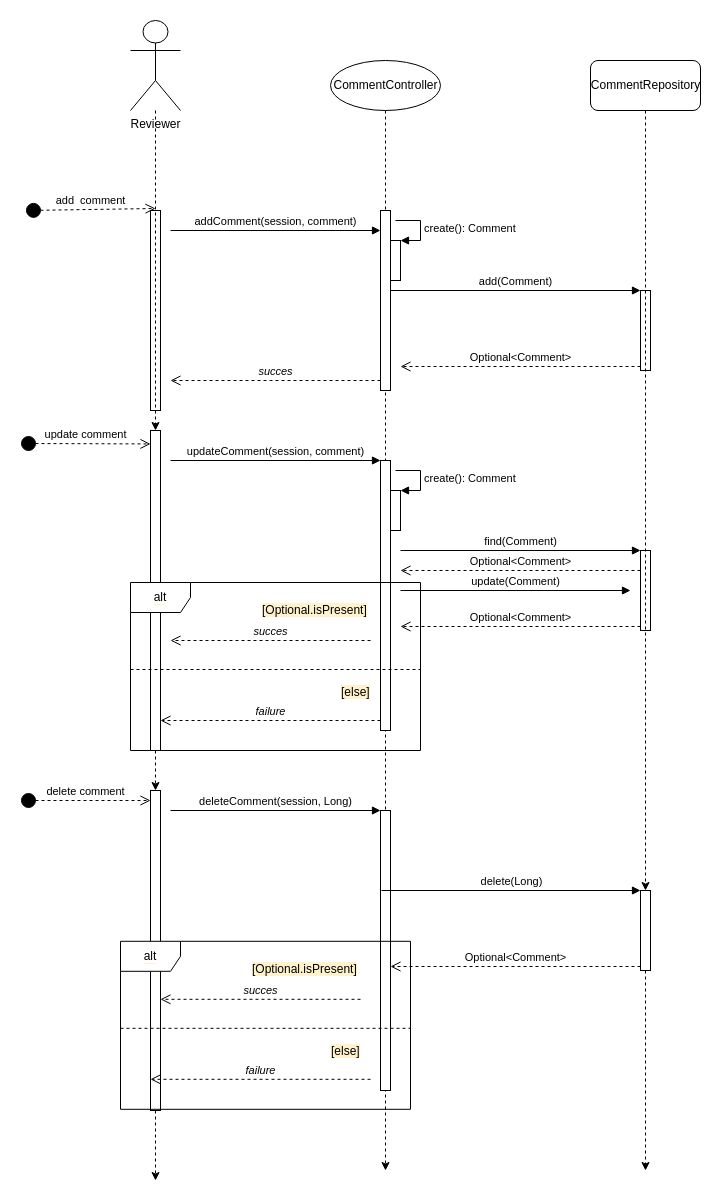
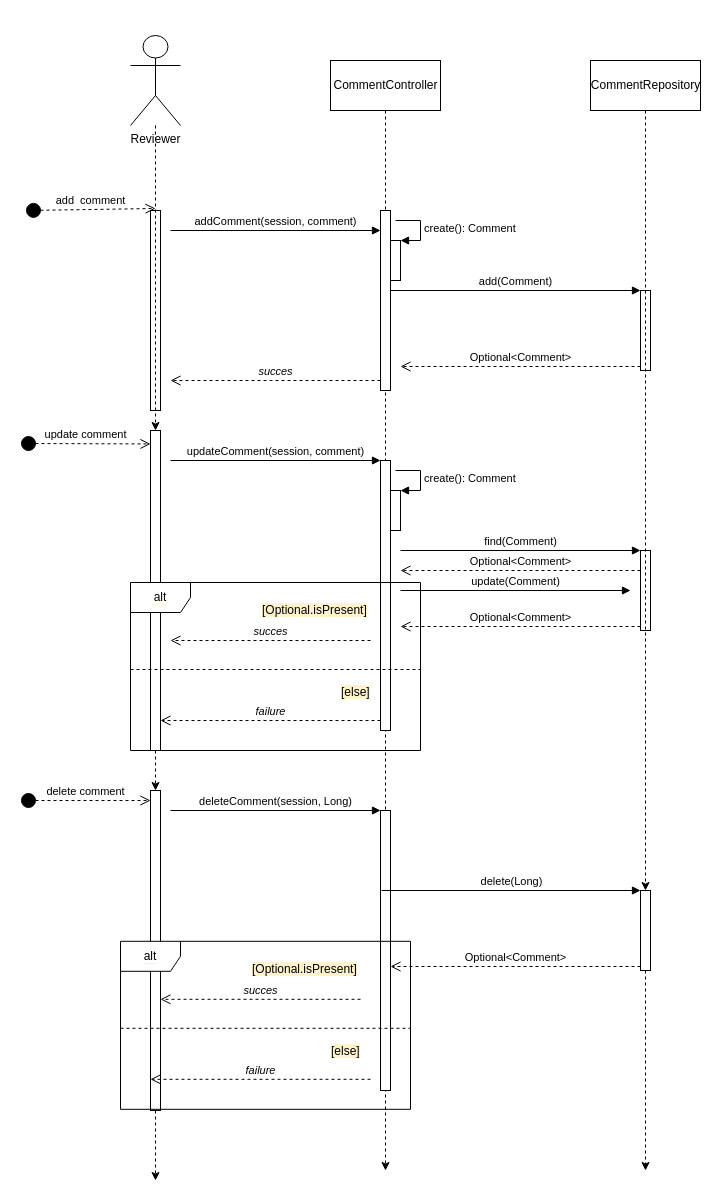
- <mxCell id="3" value="Reviewer" style="shape=umlActor;verticalLabelPosition=bottom;labelBackgroundColor=#ffffff;verticalAlign=top;html=1;outlineConnect=0;" vertex="1" parent="1"><mxGeometry x="130" y="20" width="50" height="90" as="geometry" /></mxCell>
+ <mxCell id="3" value="Reviewer" style="shape=umlActor;verticalLabelPosition=bottom;labelBackgroundColor=#ffffff;verticalAlign=top;html=1;outlineConnect=0;" vertex="1" parent="1"><mxGeometry x="130" y="35" width="50" height="90" as="geometry" /></mxCell>
- <mxCell id="7" value="CommentController" style="ellipse;html=1;" vertex="1" parent="1"><mxGeometry x="330" y="60" width="110" height="50" as="geometry" /></mxCell>
+ <mxCell id="7" value="CommentController" style="html=1;" vertex="1" parent="1"><mxGeometry x="330" y="60" width="110" height="50" as="geometry" /></mxCell>
- <mxCell id="9" value="CommentRepository&lt;br&gt;" style="html=1;rounded=1;" vertex="1" parent="1"><mxGeometry x="590" y="60" width="110" height="50" as="geometry" /></mxCell>
+ <mxCell id="9" value="CommentRepository&lt;br&gt;" style="html=1;" vertex="1" parent="1"><mxGeometry x="590" y="60" width="110" height="50" as="geometry" /></mxCell>
